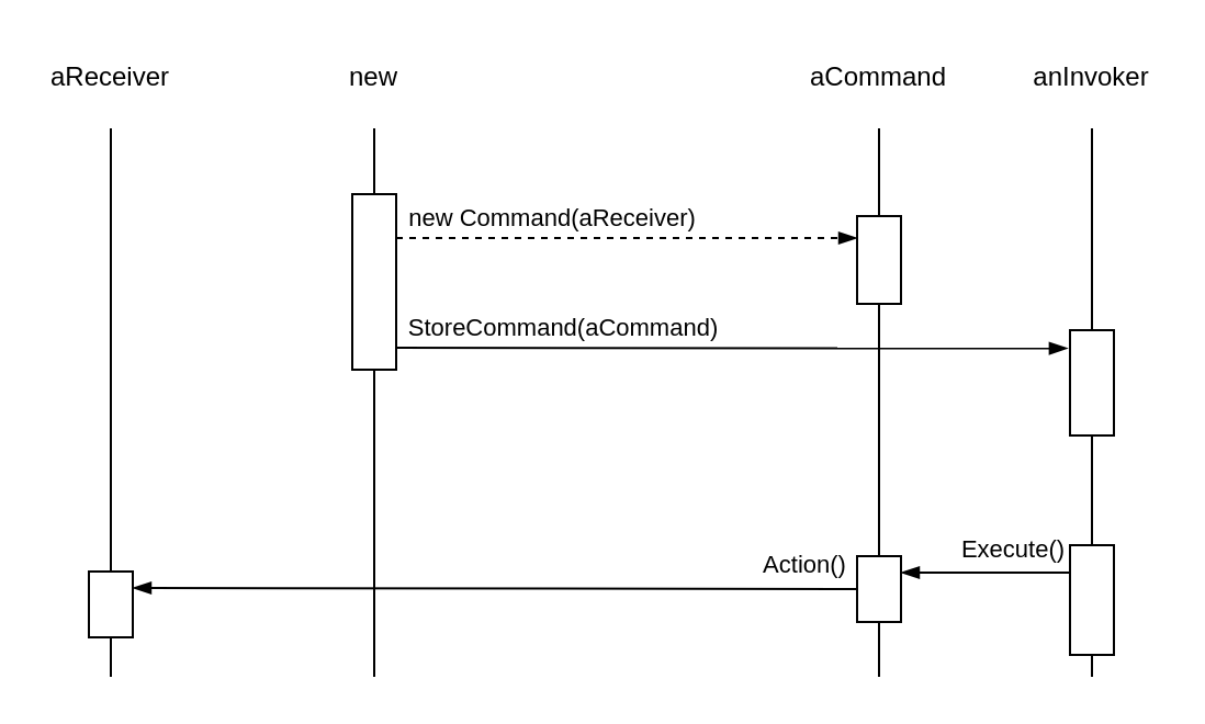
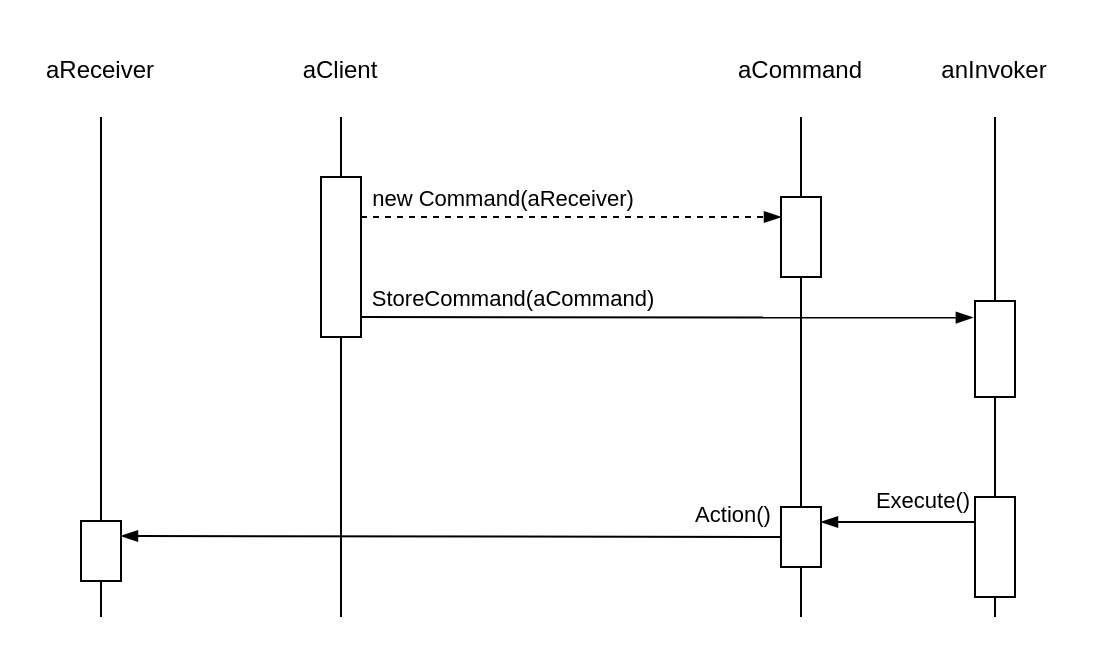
- <mxCell id="5" value="new" style="text;html=1;strokeColor=none;fillColor=none;align=center;verticalAlign=middle;whiteSpace=wrap;rounded=0;" vertex="1" parent="1"><mxGeometry x="140" y="20" width="60" height="30" as="geometry" /></mxCell>
+ <mxCell id="5" value="aClient" style="text;html=1;strokeColor=none;fillColor=none;align=center;verticalAlign=middle;whiteSpace=wrap;rounded=0;" vertex="1" parent="1"><mxGeometry x="140" y="20" width="60" height="30" as="geometry" /></mxCell>
